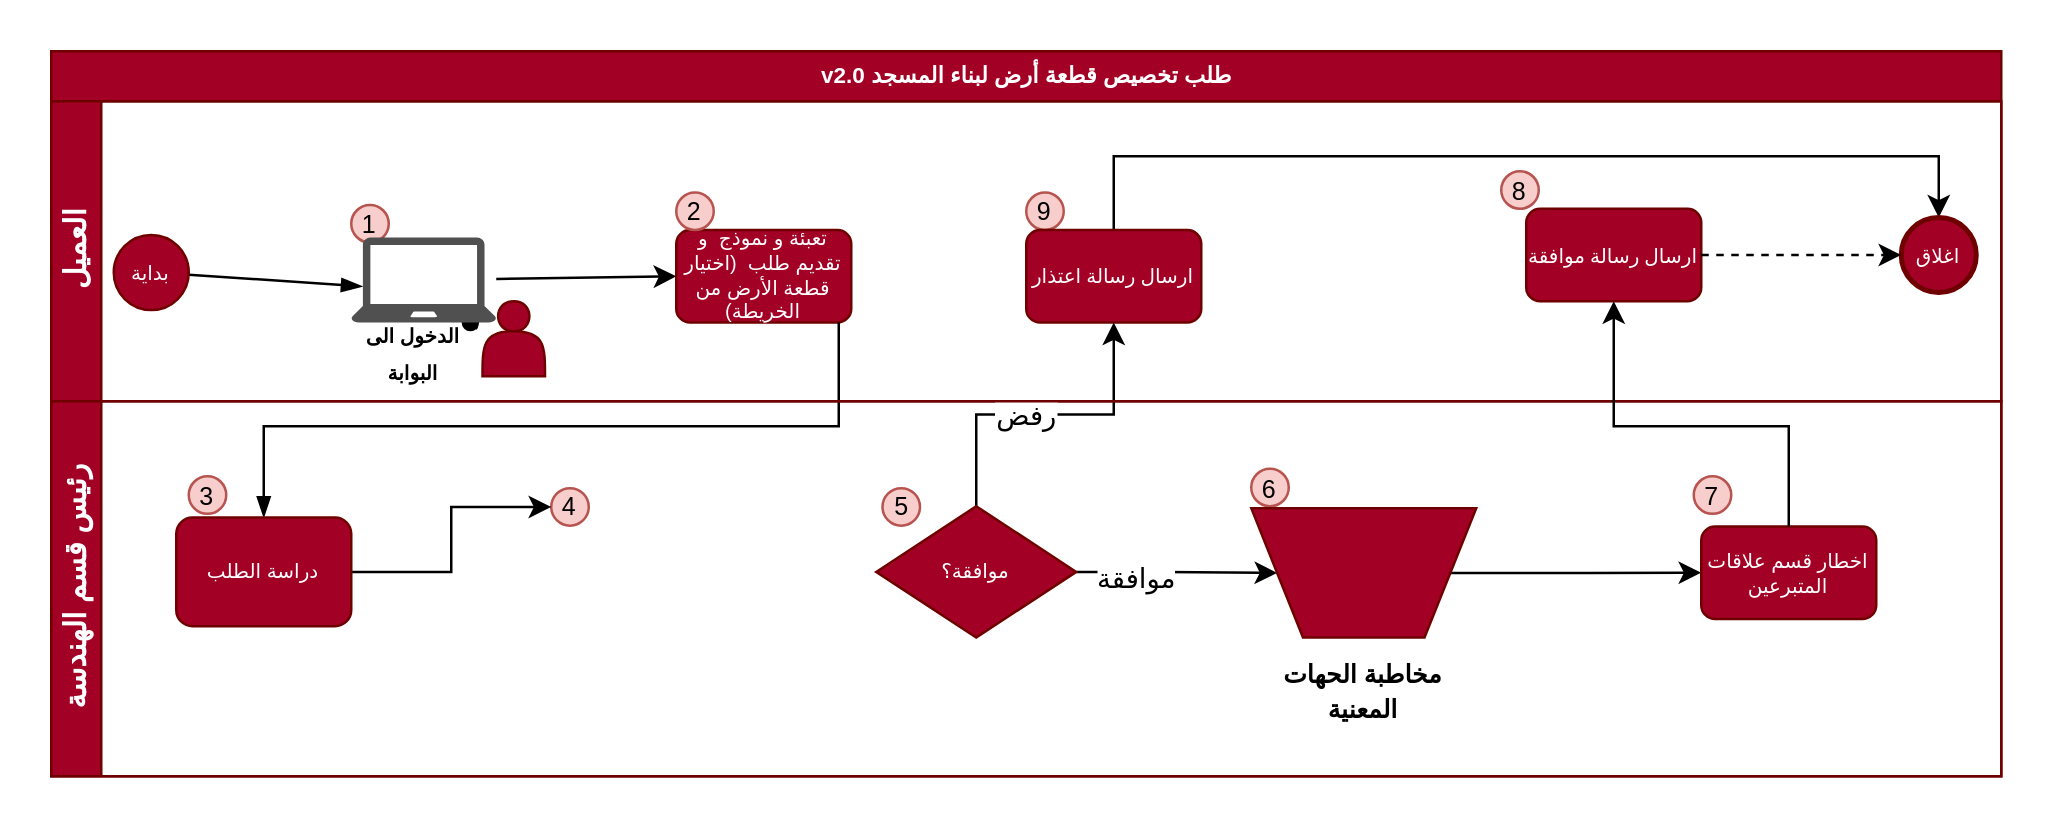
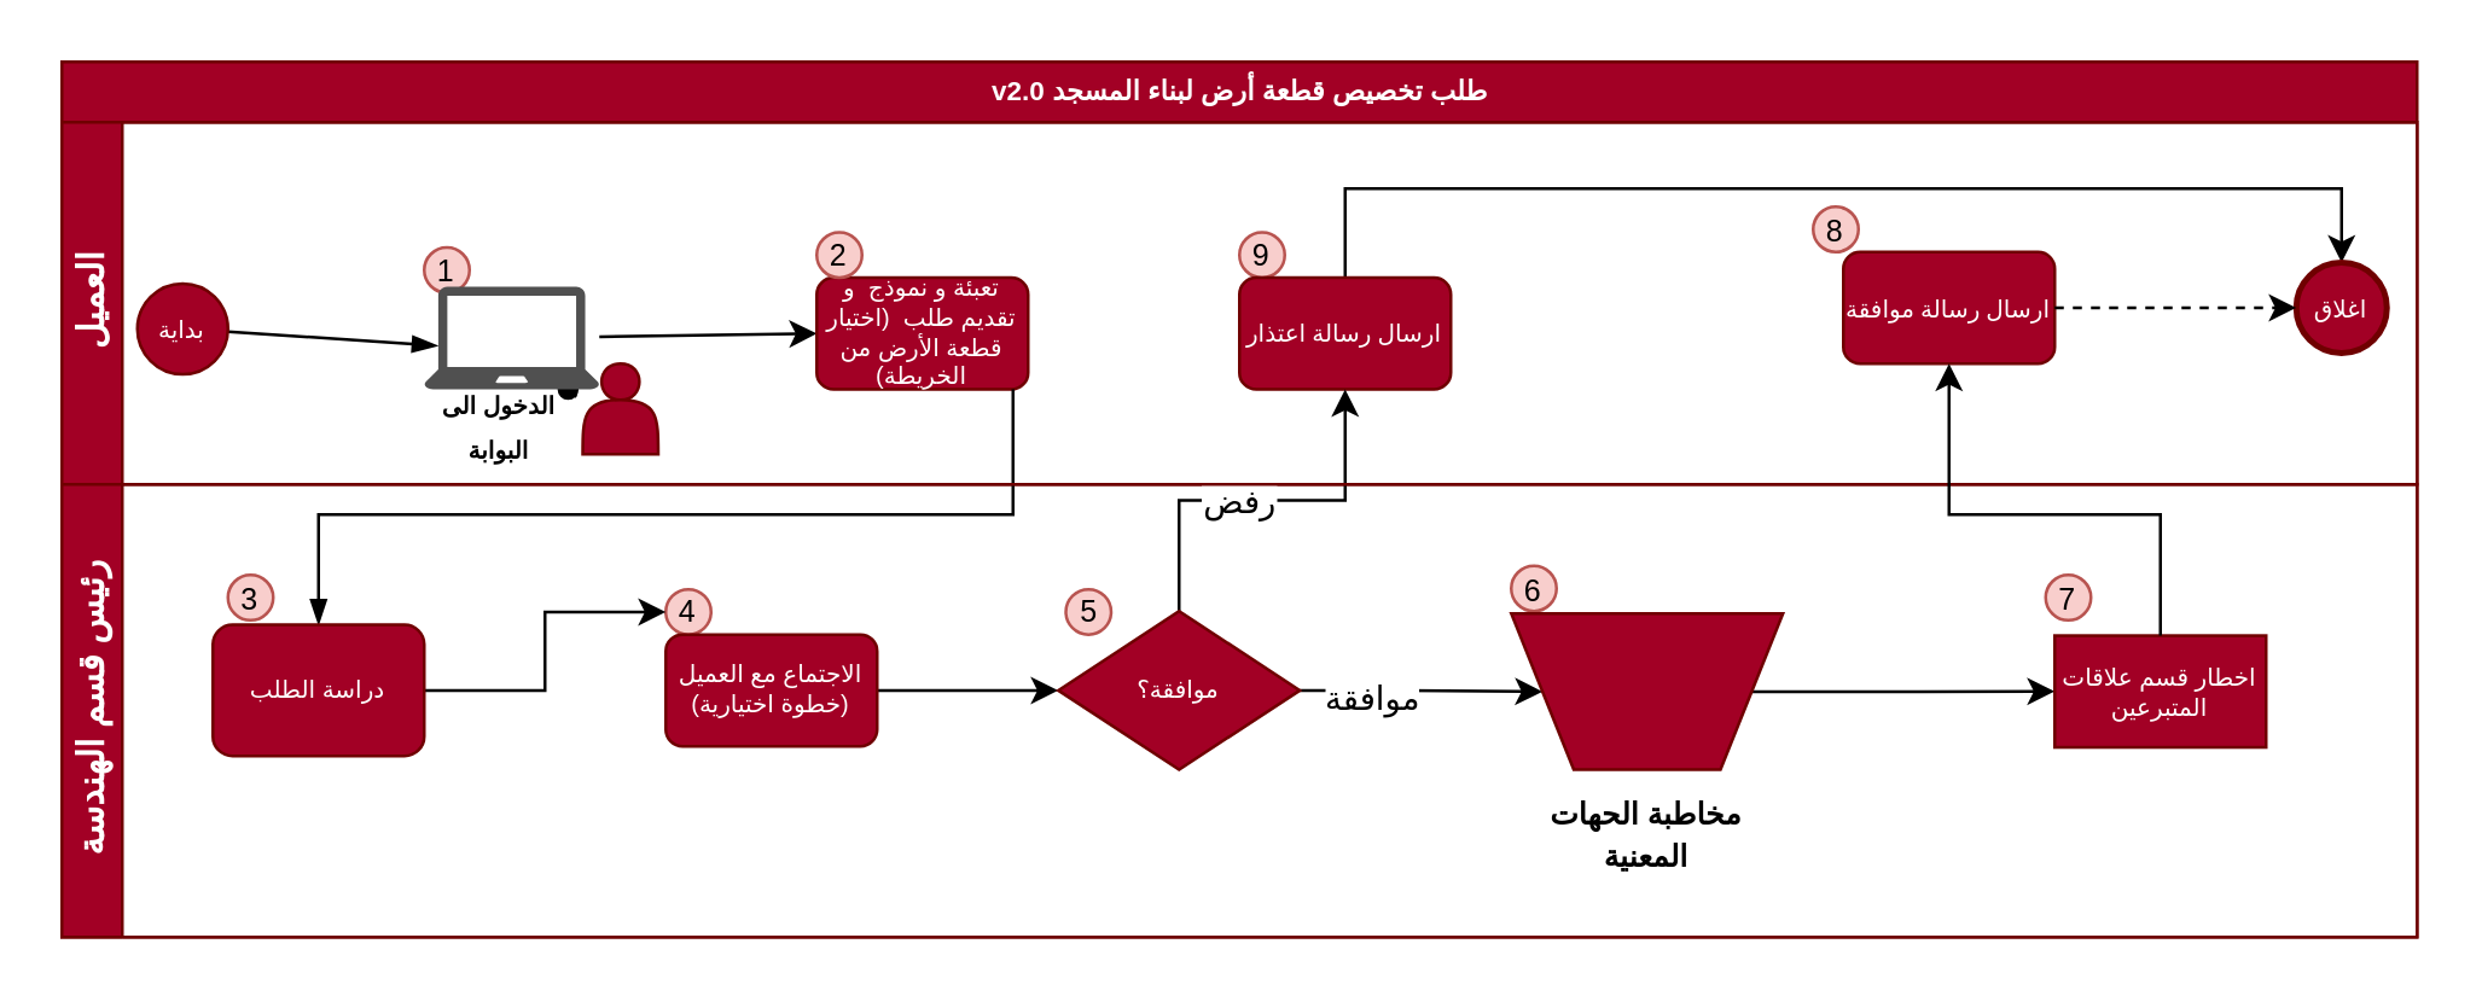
+ <mxCell id="33" value="&lt;span lang=&quot;AR-SA&quot; dir=&quot;RTL&quot; style=&quot;line-height: 107% ; font-family: &amp;#34;dubai&amp;#34; , sans-serif&quot;&gt;&lt;font style=&quot;font-size: 8px&quot;&gt;الاجتماع مع العميل (خطوة اختيارية)&lt;/font&gt;&lt;/span&gt;" style="rounded=1;whiteSpace=wrap;html=1;shadow=0;labelBackgroundColor=none;strokeWidth=1;fontFamily=Verdana;fontSize=8;align=center;fillColor=#a20025;strokeColor=#6F0000;fontColor=#ffffff;" parent="24" vertex="1"><mxGeometry x="200" y="49.75" width="70" height="37" as="geometry" /></mxCell>
+ <mxCell id="32" style="edgeStyle=orthogonalEdgeStyle;rounded=0;orthogonalLoop=1;jettySize=auto;html=1;" parent="24" source="33" target="36" edge="1"><mxGeometry relative="1" as="geometry" /></mxCell>
- <mxCell id="39" value="&lt;font face=&quot;dubai, sans-serif&quot;&gt;اخطار قسم علاقات المتبرعين&lt;/font&gt;" style="rounded=1;whiteSpace=wrap;html=1;shadow=0;labelBackgroundColor=none;strokeWidth=1;fontFamily=Verdana;fontSize=8;align=center;fillColor=#a20025;strokeColor=#6F0000;fontColor=#ffffff;" parent="24" vertex="1"><mxGeometry x="660" y="50.12" width="70" height="37" as="geometry" /></mxCell>
+ <mxCell id="39" value="&lt;font face=&quot;dubai, sans-serif&quot;&gt;اخطار قسم علاقات المتبرعين&lt;/font&gt;" style="whiteSpace=wrap;html=1;shadow=0;labelBackgroundColor=none;strokeWidth=1;fontFamily=Verdana;fontSize=8;align=center;fillColor=#a20025;strokeColor=#6F0000;fontColor=#ffffff;rounded=0;" parent="24" vertex="1"><mxGeometry x="660" y="50.12" width="70" height="37" as="geometry" /></mxCell>
